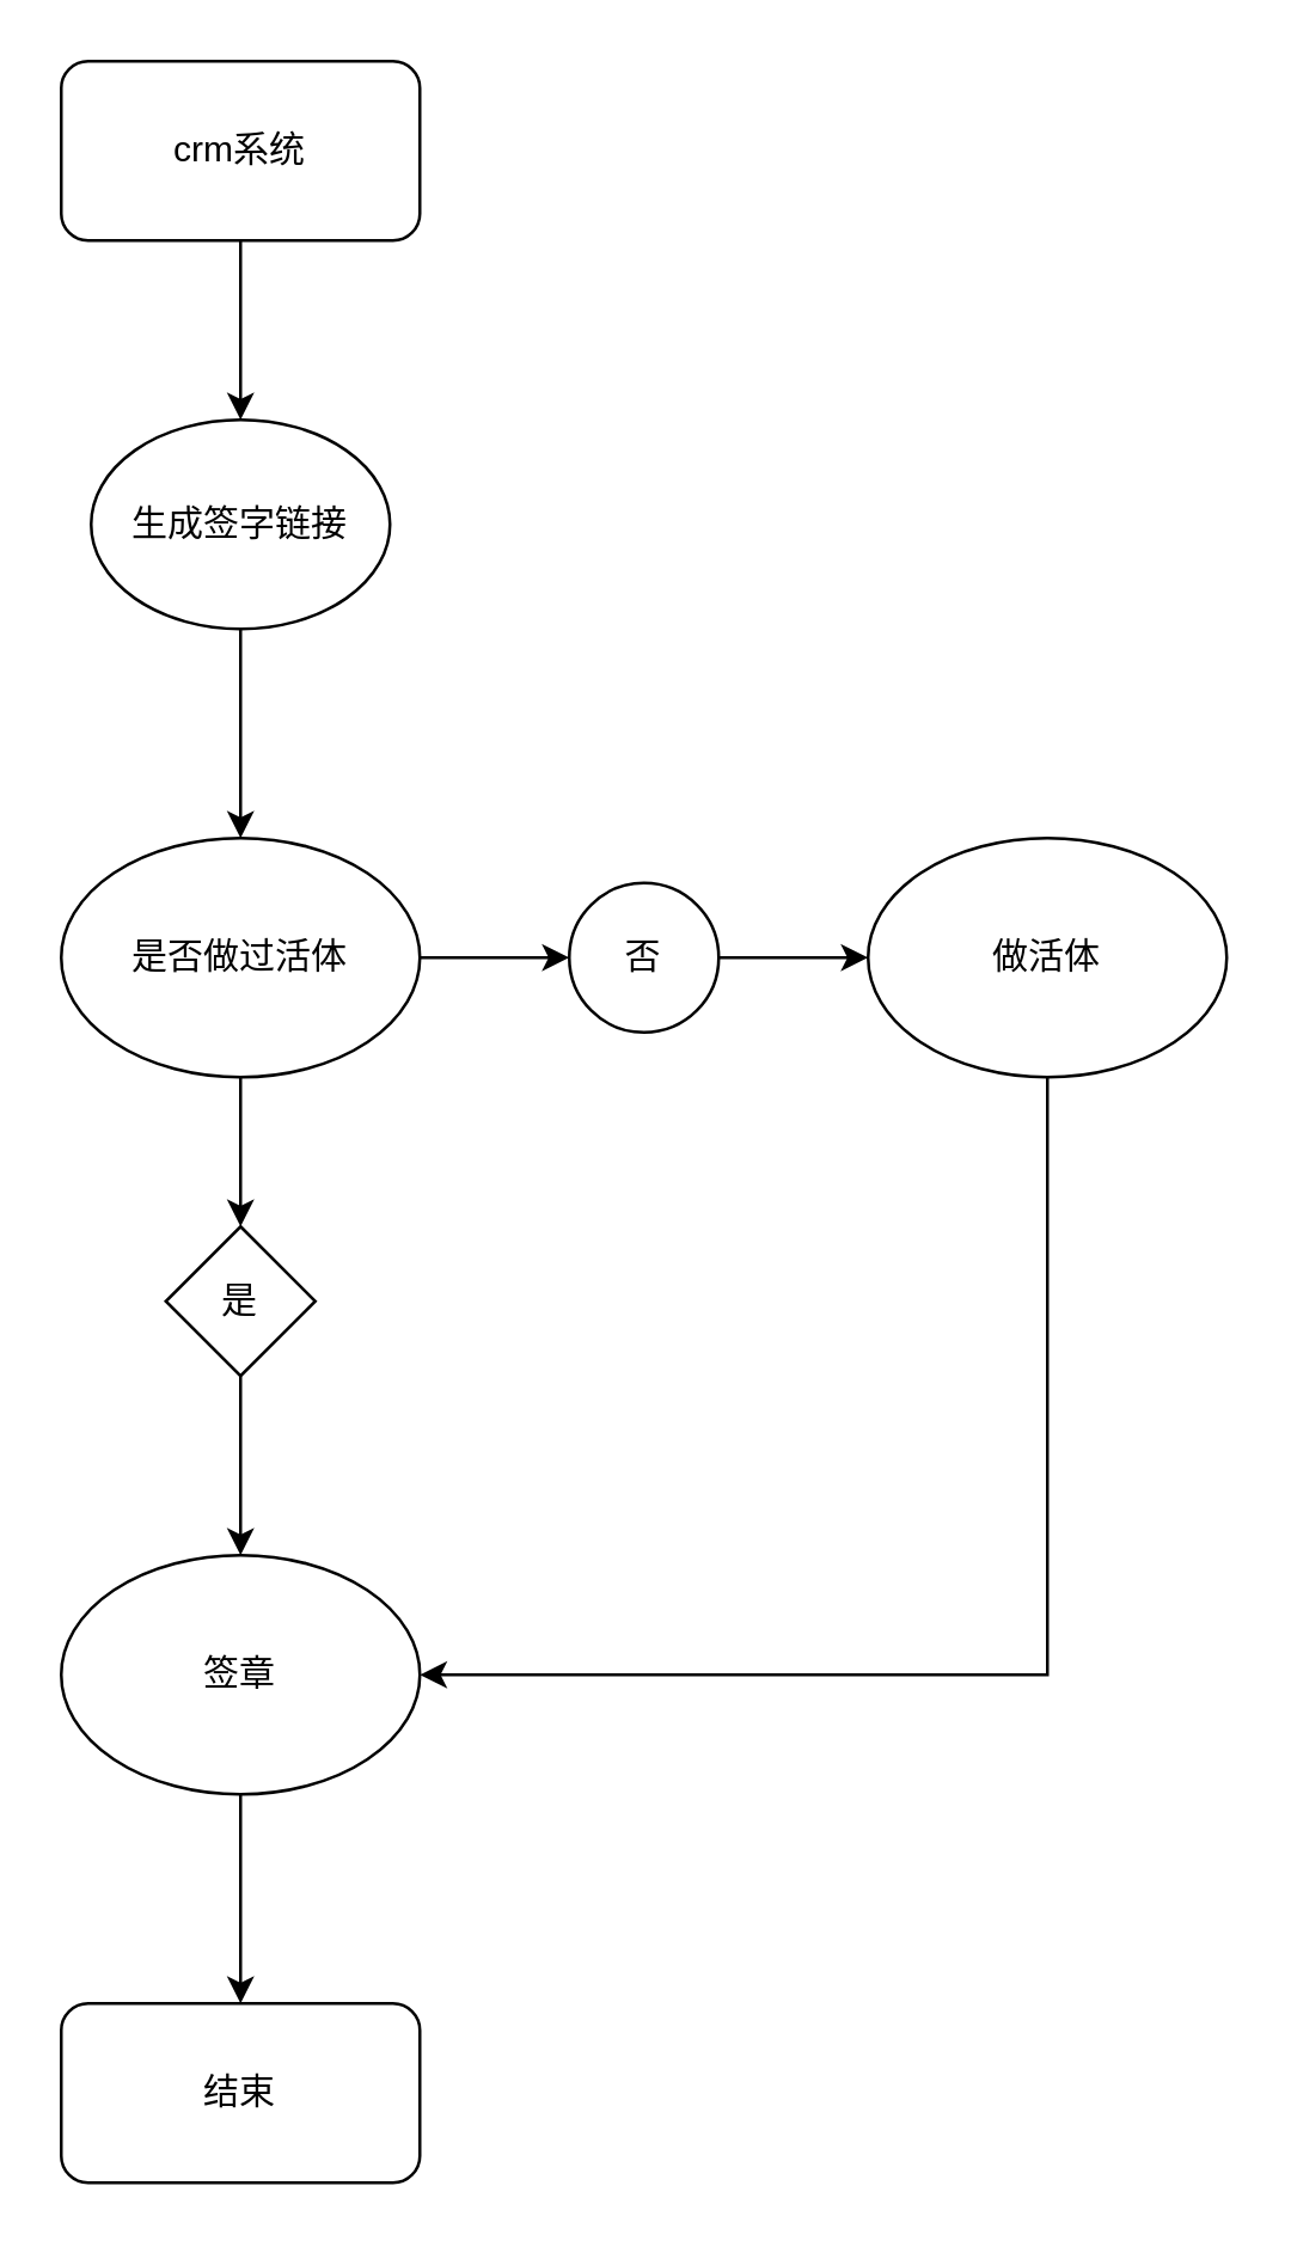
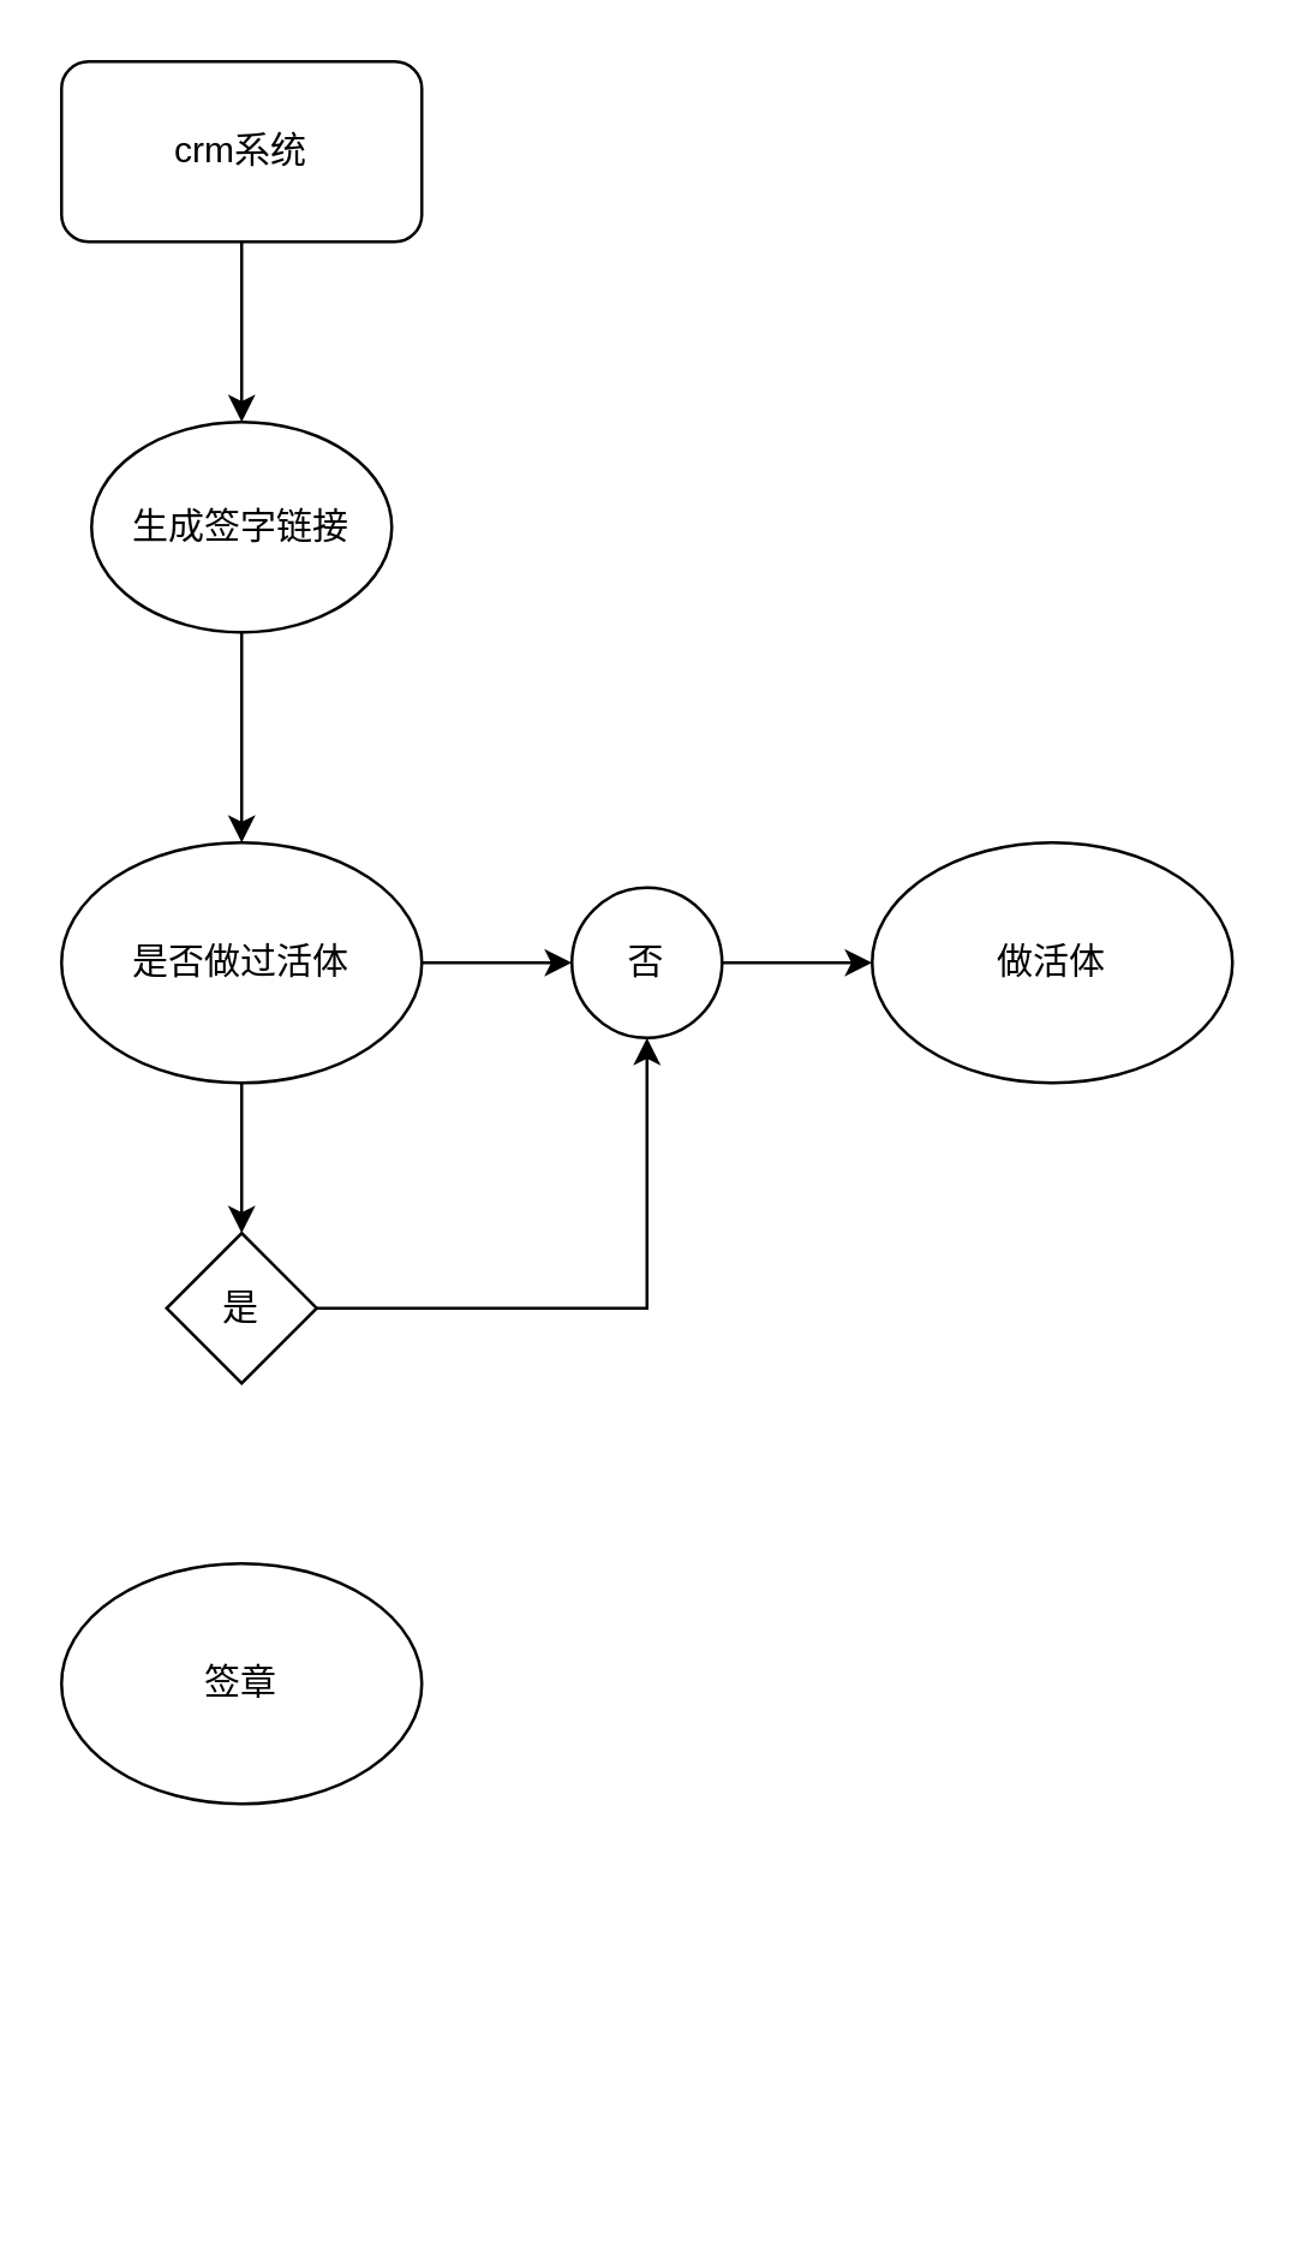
- <mxCell id="15" style="edgeStyle=orthogonalEdgeStyle;rounded=0;orthogonalLoop=1;jettySize=auto;html=1;" edge="1" parent="1" source="16" target="14"><mxGeometry relative="1" as="geometry" /></mxCell>
+ <mxCell id="15" style="edgeStyle=orthogonalEdgeStyle;rounded=0;orthogonalLoop=1;jettySize=auto;html=1;" edge="1" parent="1" source="16" target="10"><mxGeometry relative="1" as="geometry" /></mxCell>
- <mxCell id="11" style="edgeStyle=orthogonalEdgeStyle;rounded=0;orthogonalLoop=1;jettySize=auto;html=1;entryX=1;entryY=0.5;entryDx=0;entryDy=0;" edge="1" parent="1" source="12" target="14"><mxGeometry relative="1" as="geometry"><Array as="points"><mxPoint x="350" y="560" /></Array></mxGeometry></mxCell>
- <mxCell id="13" style="edgeStyle=orthogonalEdgeStyle;rounded=0;orthogonalLoop=1;jettySize=auto;html=1;" edge="1" parent="1" source="14" target="17"><mxGeometry relative="1" as="geometry" /></mxCell>
- <mxCell id="17" value="结束" style="rounded=1;whiteSpace=wrap;html=1;" vertex="1" parent="1"><mxGeometry x="20" y="670" width="120" height="60" as="geometry" /></mxCell>
